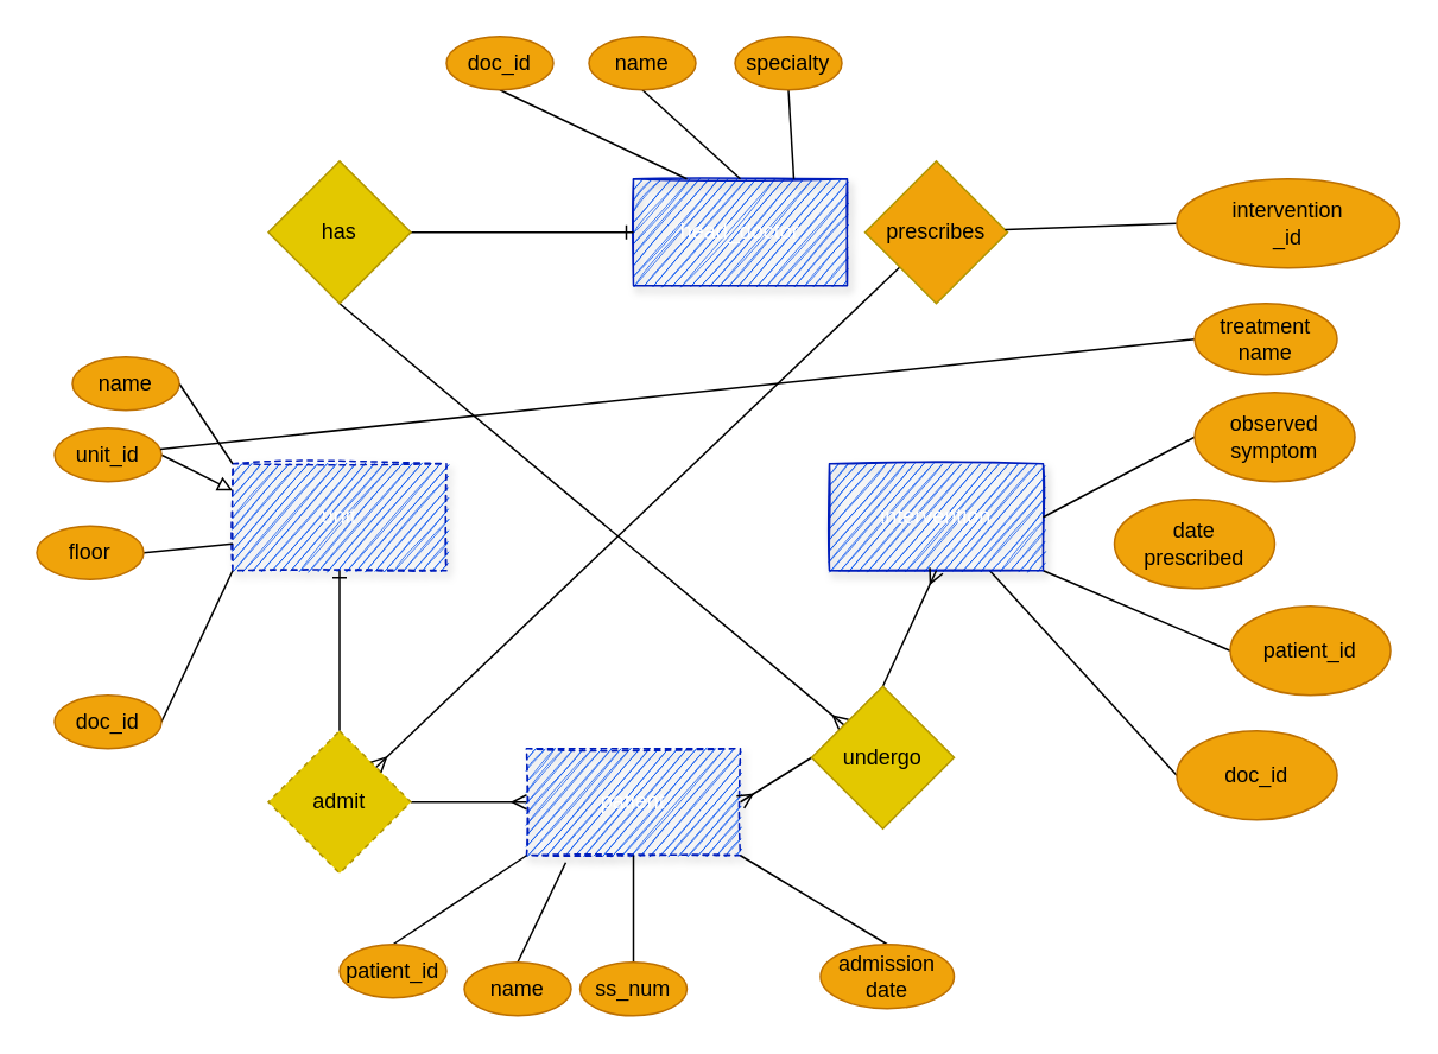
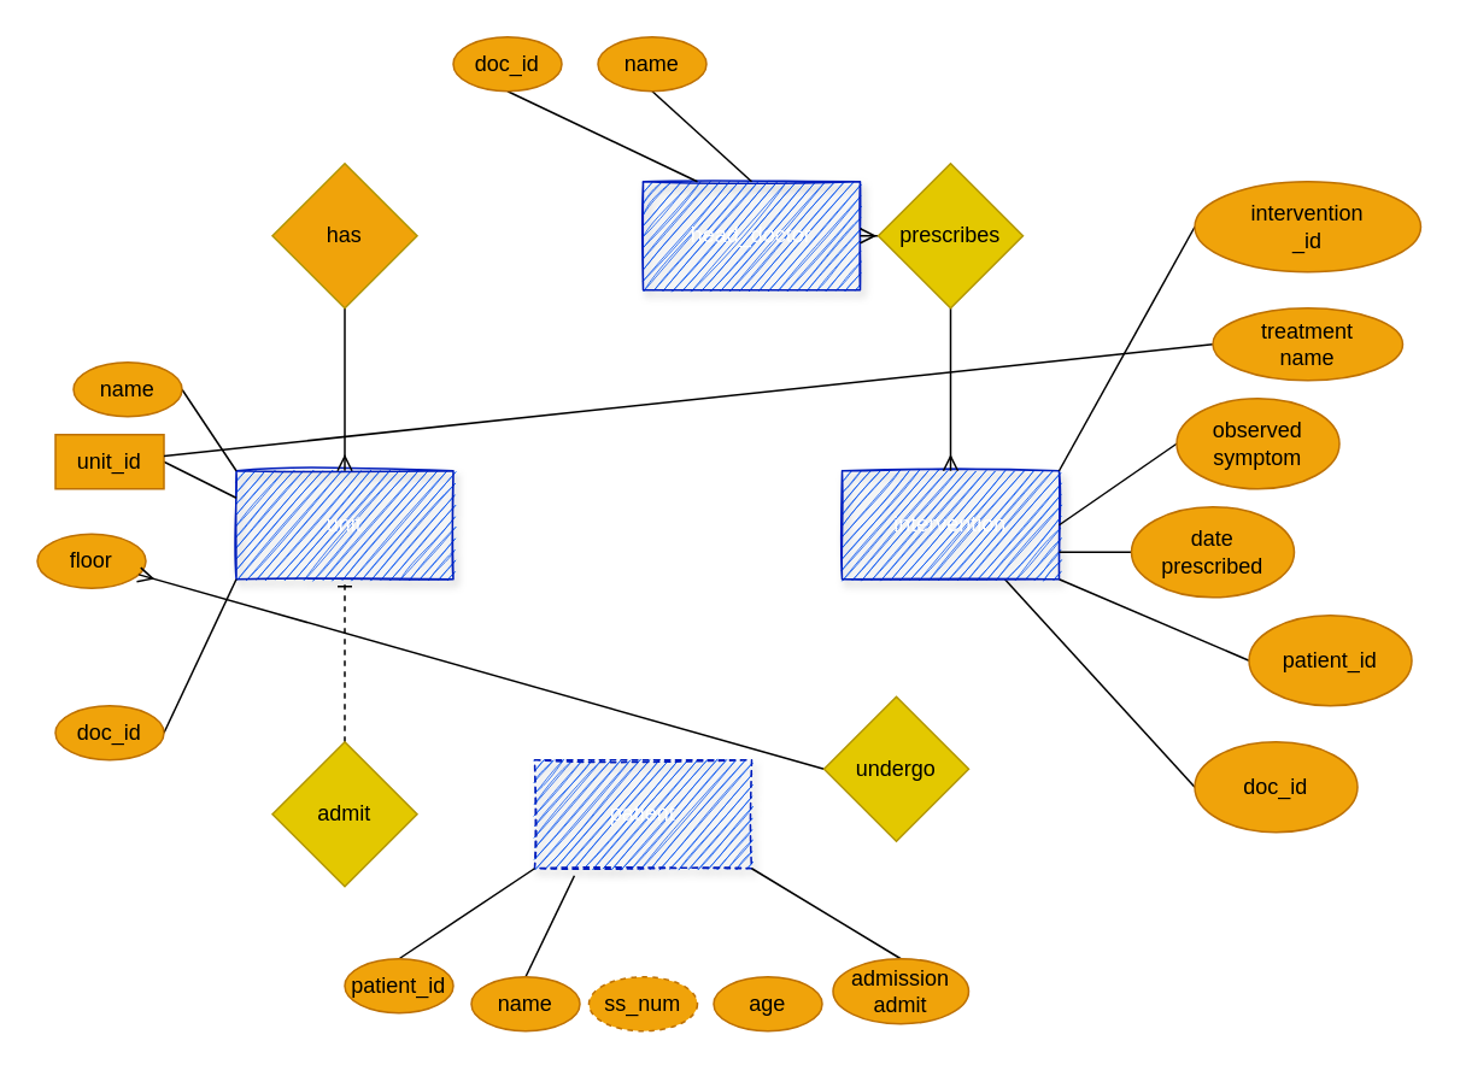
- <mxCell id="41" value="specialty" style="ellipse;whiteSpace=wrap;html=1;shadow=0;sketch=0;fillColor=#f0a30a;strokeColor=#BD7000;fontColor=#000000;" parent="1" vertex="1"><mxGeometry x="412" y="20" width="60" height="30" as="geometry" /></mxCell>
- <mxCell id="40" style="rounded=0;orthogonalLoop=1;jettySize=auto;html=1;exitX=0.5;exitY=1;exitDx=0;exitDy=0;entryX=0.75;entryY=0;entryDx=0;entryDy=0;endArrow=none;endFill=0;" parent="1" source="41" target="4" edge="1"><mxGeometry relative="1" as="geometry" /></mxCell>
- <mxCell id="47" style="rounded=0;orthogonalLoop=1;jettySize=auto;html=1;exitX=0;exitY=0.5;exitDx=0;exitDy=0;endArrow=none;endFill=0;" parent="1" source="48" target="35" edge="1"><mxGeometry relative="1" as="geometry" /></mxCell>
+ <mxCell id="47" style="rounded=0;orthogonalLoop=1;jettySize=auto;html=1;exitX=0;exitY=0.5;exitDx=0;exitDy=0;entryX=1;entryY=0;entryDx=0;entryDy=0;endArrow=none;endFill=0;" parent="1" source="48" target="7" edge="1"><mxGeometry relative="1" as="geometry" /></mxCell>
- <mxCell id="16" value="has" style="rhombus;whiteSpace=wrap;html=1;shadow=0;sketch=0;fillColor=#e3c800;strokeColor=#B09500;fontColor=#000000;" parent="1" vertex="1"><mxGeometry x="150" y="90" width="80" height="80" as="geometry" /></mxCell>
+ <mxCell id="16" value="has" style="rhombus;whiteSpace=wrap;html=1;shadow=0;sketch=0;fillColor=#f0a30a;strokeColor=#B09500;fontColor=#000000;" parent="1" vertex="1"><mxGeometry x="150" y="90" width="80" height="80" as="geometry" /></mxCell>
- <mxCell id="15" style="edgeStyle=none;rounded=0;orthogonalLoop=1;jettySize=auto;html=1;exitX=1;exitY=0.5;exitDx=0;exitDy=0;entryX=0;entryY=0.5;entryDx=0;entryDy=0;endArrow=ERone;endFill=0;" parent="1" source="16" target="4" edge="1"><mxGeometry relative="1" as="geometry" /></mxCell>
+ <mxCell id="33" style="edgeStyle=none;rounded=0;orthogonalLoop=1;jettySize=auto;html=1;exitX=0;exitY=0.5;exitDx=0;exitDy=0;entryX=1;entryY=0.5;entryDx=0;entryDy=0;endArrow=ERmany;endFill=0;" parent="1" source="35" target="4" edge="1"><mxGeometry relative="1" as="geometry" /></mxCell>
- <mxCell id="35" value="prescribes" style="rhombus;whiteSpace=wrap;html=1;rounded=0;shadow=0;glass=0;sketch=0;fillColor=#f0a30a;strokeColor=#B09500;fontColor=#000000;" parent="1" vertex="1"><mxGeometry x="485" y="90" width="80" height="80" as="geometry" /></mxCell>
+ <mxCell id="35" value="prescribes" style="rhombus;whiteSpace=wrap;html=1;rounded=0;shadow=0;glass=0;sketch=0;fillColor=#e3c800;strokeColor=#B09500;fontColor=#000000;" parent="1" vertex="1"><mxGeometry x="485" y="90" width="80" height="80" as="geometry" /></mxCell>
- <mxCell id="39" value="treatment&lt;br&gt;name" style="ellipse;whiteSpace=wrap;html=1;rounded=0;shadow=0;glass=0;sketch=0;fillColor=#f0a30a;strokeColor=#BD7000;fontColor=#000000;" parent="1" vertex="1"><mxGeometry x="670" y="170" width="80" height="40" as="geometry" /></mxCell>
+ <mxCell id="39" value="treatment&lt;br&gt;name" style="ellipse;whiteSpace=wrap;html=1;rounded=0;shadow=0;glass=0;sketch=0;fillColor=#f0a30a;strokeColor=#BD7000;fontColor=#000000;" parent="1" vertex="1"><mxGeometry x="670" y="170" width="105" height="40" as="geometry" /></mxCell>
- <mxCell id="37" value="observed&lt;br&gt;symptom" style="ellipse;whiteSpace=wrap;html=1;rounded=0;shadow=0;glass=0;sketch=0;fillColor=#f0a30a;strokeColor=#BD7000;fontColor=#000000;" parent="1" vertex="1"><mxGeometry x="670" y="220" width="90" height="50" as="geometry" /></mxCell>
+ <mxCell id="37" value="observed&lt;br&gt;symptom" style="ellipse;whiteSpace=wrap;html=1;rounded=0;shadow=0;glass=0;sketch=0;fillColor=#f0a30a;strokeColor=#BD7000;fontColor=#000000;" parent="1" vertex="1"><mxGeometry x="650" y="220" width="90" height="50" as="geometry" /></mxCell>
- <mxCell id="11" value="unit_id" style="ellipse;whiteSpace=wrap;html=1;shadow=0;sketch=0;fillColor=#f0a30a;strokeColor=#BD7000;fontColor=#000000;" parent="1" vertex="1"><mxGeometry x="30" y="240" width="60" height="30" as="geometry" /></mxCell>
+ <mxCell id="11" value="unit_id" style="whiteSpace=wrap;html=1;shadow=0;sketch=0;fillColor=#f0a30a;strokeColor=#BD7000;fontColor=#000000;rounded=0;" parent="1" vertex="1"><mxGeometry x="30" y="240" width="60" height="30" as="geometry" /></mxCell>
- <mxCell id="10" style="rounded=0;orthogonalLoop=1;jettySize=auto;html=1;exitX=1;exitY=0.5;exitDx=0;exitDy=0;entryX=0;entryY=0.25;entryDx=0;entryDy=0;endArrow=block;endFill=0;" parent="1" source="11" target="2" edge="1"><mxGeometry relative="1" as="geometry" /></mxCell>
+ <mxCell id="10" style="rounded=0;orthogonalLoop=1;jettySize=auto;html=1;exitX=1;exitY=0.5;exitDx=0;exitDy=0;entryX=0;entryY=0.25;entryDx=0;entryDy=0;endArrow=none;endFill=0;" parent="1" source="11" target="2" edge="1"><mxGeometry relative="1" as="geometry" /></mxCell>
- <mxCell id="14" style="edgeStyle=none;rounded=0;orthogonalLoop=1;jettySize=auto;html=1;exitX=0.5;exitY=1;exitDx=0;exitDy=0;endArrow=ERmany;endFill=0;" parent="1" source="16" target="46" edge="1"><mxGeometry relative="1" as="geometry" /></mxCell>
+ <mxCell id="14" style="edgeStyle=none;rounded=0;orthogonalLoop=1;jettySize=auto;html=1;exitX=0.5;exitY=1;exitDx=0;exitDy=0;entryX=0.5;entryY=0;entryDx=0;entryDy=0;endArrow=ERmany;endFill=0;" parent="1" source="16" target="2" edge="1"><mxGeometry relative="1" as="geometry" /></mxCell>
- <mxCell id="2" value="unit" style="rounded=0;whiteSpace=wrap;html=1;fillColor=#0050ef;strokeColor=#001DBC;fontColor=#ffffff;sketch=1;shadow=1;dashed=1;" parent="1" vertex="1"><mxGeometry x="130" y="260" width="120" height="60" as="geometry" /></mxCell>
+ <mxCell id="2" value="unit" style="rounded=0;whiteSpace=wrap;html=1;fillColor=#0050ef;strokeColor=#001DBC;fontColor=#ffffff;sketch=1;shadow=1;" parent="1" vertex="1"><mxGeometry x="130" y="260" width="120" height="60" as="geometry" /></mxCell>
- <mxCell id="34" style="edgeStyle=none;rounded=0;orthogonalLoop=1;jettySize=auto;html=1;endArrow=ERmany;endFill=0;" parent="1" source="35" target="23" edge="1"><mxGeometry relative="1" as="geometry" /></mxCell>
+ <mxCell id="34" style="edgeStyle=none;rounded=0;orthogonalLoop=1;jettySize=auto;html=1;entryX=0.5;entryY=0;entryDx=0;entryDy=0;endArrow=ERmany;endFill=0;" parent="1" source="35" target="7" edge="1"><mxGeometry relative="1" as="geometry" /></mxCell>
+ <mxCell id="42" style="edgeStyle=none;rounded=0;orthogonalLoop=1;jettySize=auto;html=1;exitX=0;exitY=0.5;exitDx=0;exitDy=0;entryX=1;entryY=0.75;entryDx=0;entryDy=0;endArrow=none;endFill=0;" parent="1" source="43" target="7" edge="1"><mxGeometry relative="1" as="geometry" /></mxCell>
- <mxCell id="12" style="edgeStyle=none;rounded=0;orthogonalLoop=1;jettySize=auto;html=1;exitX=1;exitY=0.5;exitDx=0;exitDy=0;entryX=0;entryY=0.75;entryDx=0;entryDy=0;endArrow=none;endFill=0;" parent="1" source="13" target="2" edge="1"><mxGeometry relative="1" as="geometry" /></mxCell>
- <mxCell id="45" style="edgeStyle=none;rounded=0;orthogonalLoop=1;jettySize=auto;html=1;exitX=0.5;exitY=0;exitDx=0;exitDy=0;entryX=0.5;entryY=1;entryDx=0;entryDy=0;endArrow=ERmany;endFill=0;" parent="1" source="46" target="7" edge="1"><mxGeometry relative="1" as="geometry" /></mxCell>
- <mxCell id="21" style="edgeStyle=none;rounded=0;orthogonalLoop=1;jettySize=auto;html=1;exitX=0.5;exitY=0;exitDx=0;exitDy=0;entryX=0.5;entryY=1;entryDx=0;entryDy=0;endArrow=ERone;endFill=0;" parent="1" source="23" target="2" edge="1"><mxGeometry relative="1" as="geometry" /></mxCell>
+ <mxCell id="21" style="edgeStyle=none;rounded=0;orthogonalLoop=1;jettySize=auto;html=1;exitX=0.5;exitY=0;exitDx=0;exitDy=0;entryX=0.5;entryY=1;entryDx=0;entryDy=0;endArrow=ERone;endFill=0;dashed=1;" parent="1" source="23" target="2" edge="1"><mxGeometry relative="1" as="geometry" /></mxCell>
- <mxCell id="44" style="edgeStyle=none;rounded=0;orthogonalLoop=1;jettySize=auto;html=1;exitX=0;exitY=0.5;exitDx=0;exitDy=0;entryX=1;entryY=0.5;entryDx=0;entryDy=0;endArrow=ERmany;endFill=0;" parent="1" source="46" target="3" edge="1"><mxGeometry relative="1" as="geometry" /></mxCell>
+ <mxCell id="44" style="edgeStyle=none;rounded=0;orthogonalLoop=1;jettySize=auto;html=1;exitX=0;exitY=0.5;exitDx=0;exitDy=0;endArrow=ERmany;endFill=0;" parent="1" source="46" target="13" edge="1"><mxGeometry relative="1" as="geometry" /></mxCell>
- <mxCell id="23" value="admit" style="rhombus;whiteSpace=wrap;html=1;rounded=0;shadow=0;glass=1;sketch=0;fillColor=#e3c800;strokeColor=#B09500;fontColor=#000000;dashed=1;" parent="1" vertex="1"><mxGeometry x="150" y="410" width="80" height="80" as="geometry" /></mxCell>
+ <mxCell id="23" value="admit" style="rhombus;whiteSpace=wrap;html=1;rounded=0;shadow=0;glass=1;sketch=0;fillColor=#e3c800;strokeColor=#B09500;fontColor=#000000;" parent="1" vertex="1"><mxGeometry x="150" y="410" width="80" height="80" as="geometry" /></mxCell>
- <mxCell id="22" style="edgeStyle=none;rounded=0;orthogonalLoop=1;jettySize=auto;html=1;exitX=1;exitY=0.5;exitDx=0;exitDy=0;entryX=0;entryY=0.5;entryDx=0;entryDy=0;endArrow=ERmany;endFill=0;" parent="1" source="23" target="3" edge="1"><mxGeometry relative="1" as="geometry" /></mxCell>
- <mxCell id="28" style="edgeStyle=none;rounded=0;orthogonalLoop=1;jettySize=auto;html=1;exitX=0.5;exitY=0;exitDx=0;exitDy=0;entryX=0.5;entryY=1;entryDx=0;entryDy=0;endArrow=none;endFill=0;" parent="1" source="29" target="3" edge="1"><mxGeometry relative="1" as="geometry" /></mxCell>
- <mxCell id="32" value="admission&lt;br&gt;date" style="ellipse;whiteSpace=wrap;html=1;shadow=0;sketch=0;fillColor=#f0a30a;strokeColor=#BD7000;fontColor=#000000;" parent="1" vertex="1"><mxGeometry x="460" y="530" width="75" height="36" as="geometry" /></mxCell>
+ <mxCell id="32" value="admission&lt;br&gt;admit" style="ellipse;whiteSpace=wrap;html=1;shadow=0;sketch=0;fillColor=#f0a30a;strokeColor=#BD7000;fontColor=#000000;" parent="1" vertex="1"><mxGeometry x="460" y="530" width="75" height="36" as="geometry" /></mxCell>
- <mxCell id="29" value="ss_num" style="ellipse;whiteSpace=wrap;html=1;shadow=0;sketch=0;fillColor=#f0a30a;strokeColor=#BD7000;fontColor=#000000;" parent="1" vertex="1"><mxGeometry x="325" y="540" width="60" height="30" as="geometry" /></mxCell>
+ <mxCell id="29" value="ss_num" style="ellipse;whiteSpace=wrap;html=1;shadow=0;sketch=0;fillColor=#f0a30a;strokeColor=#BD7000;fontColor=#000000;dashed=1;" parent="1" vertex="1"><mxGeometry x="325" y="540" width="60" height="30" as="geometry" /></mxCell>
+ <mxCell id="30" value="age" style="ellipse;whiteSpace=wrap;html=1;shadow=0;sketch=0;fillColor=#f0a30a;strokeColor=#BD7000;fontColor=#000000;" parent="1" vertex="1"><mxGeometry x="394" y="540" width="60" height="30" as="geometry" /></mxCell>
